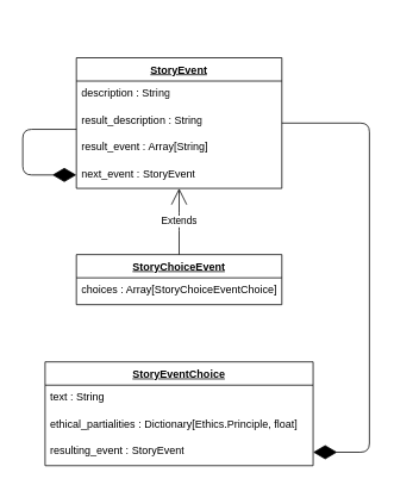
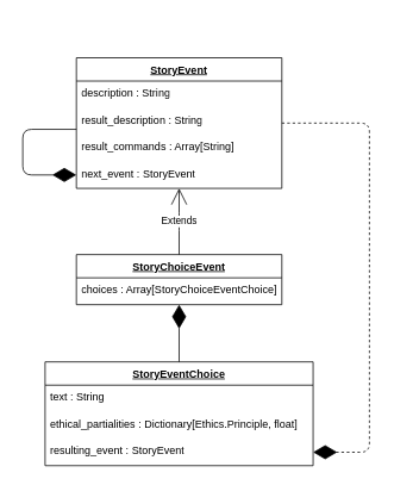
- <mxCell id="13" value="result_event : Array[String]" style="text;strokeColor=none;fillColor=none;align=left;verticalAlign=top;spacingLeft=4;spacingRight=4;overflow=hidden;rotatable=0;points=[[0,0.5],[1,0.5]];portConstraint=eastwest;whiteSpace=wrap;html=1;" parent="10" vertex="1"><mxGeometry y="86" width="230" height="30" as="geometry" /></mxCell>
+ <mxCell id="13" value="result_commands : Array[String]" style="text;strokeColor=none;fillColor=none;align=left;verticalAlign=top;spacingLeft=4;spacingRight=4;overflow=hidden;rotatable=0;points=[[0,0.5],[1,0.5]];portConstraint=eastwest;whiteSpace=wrap;html=1;" parent="10" vertex="1"><mxGeometry y="86" width="230" height="30" as="geometry" /></mxCell>
- <mxCell id="16" value="" style="endArrow=diamondThin;endFill=1;endSize=24;html=1;edgeStyle=elbowEdgeStyle;elbow=vertical;" parent="1" source="10" target="7" edge="1"><mxGeometry width="160" relative="1" as="geometry"><mxPoint x="183" y="419" as="sourcePoint" /><mxPoint x="263" y="240" as="targetPoint" /><Array as="points"><mxPoint x="383" y="20" /><mxPoint x="243" y="50" /></Array></mxGeometry></mxCell>
+ <mxCell id="16" value="" style="endArrow=diamondThin;endFill=1;endSize=24;html=1;edgeStyle=elbowEdgeStyle;elbow=vertical;dashed=1;" parent="1" source="10" target="7" edge="1"><mxGeometry width="160" relative="1" as="geometry"><mxPoint x="183" y="419" as="sourcePoint" /><mxPoint x="263" y="240" as="targetPoint" /><Array as="points"><mxPoint x="383" y="20" /><mxPoint x="243" y="50" /></Array></mxGeometry></mxCell>
+ <mxCell id="8" value="" style="endArrow=diamondThin;endFill=1;endSize=24;html=1;edgeStyle=elbowEdgeStyle;elbow=vertical;" parent="1" source="4" target="3" edge="1"><mxGeometry width="160" relative="1" as="geometry"><mxPoint x="165" y="519" as="sourcePoint" /><mxPoint x="55" y="363" as="targetPoint" /><Array as="points"><mxPoint x="170" y="404" /></Array></mxGeometry></mxCell>
